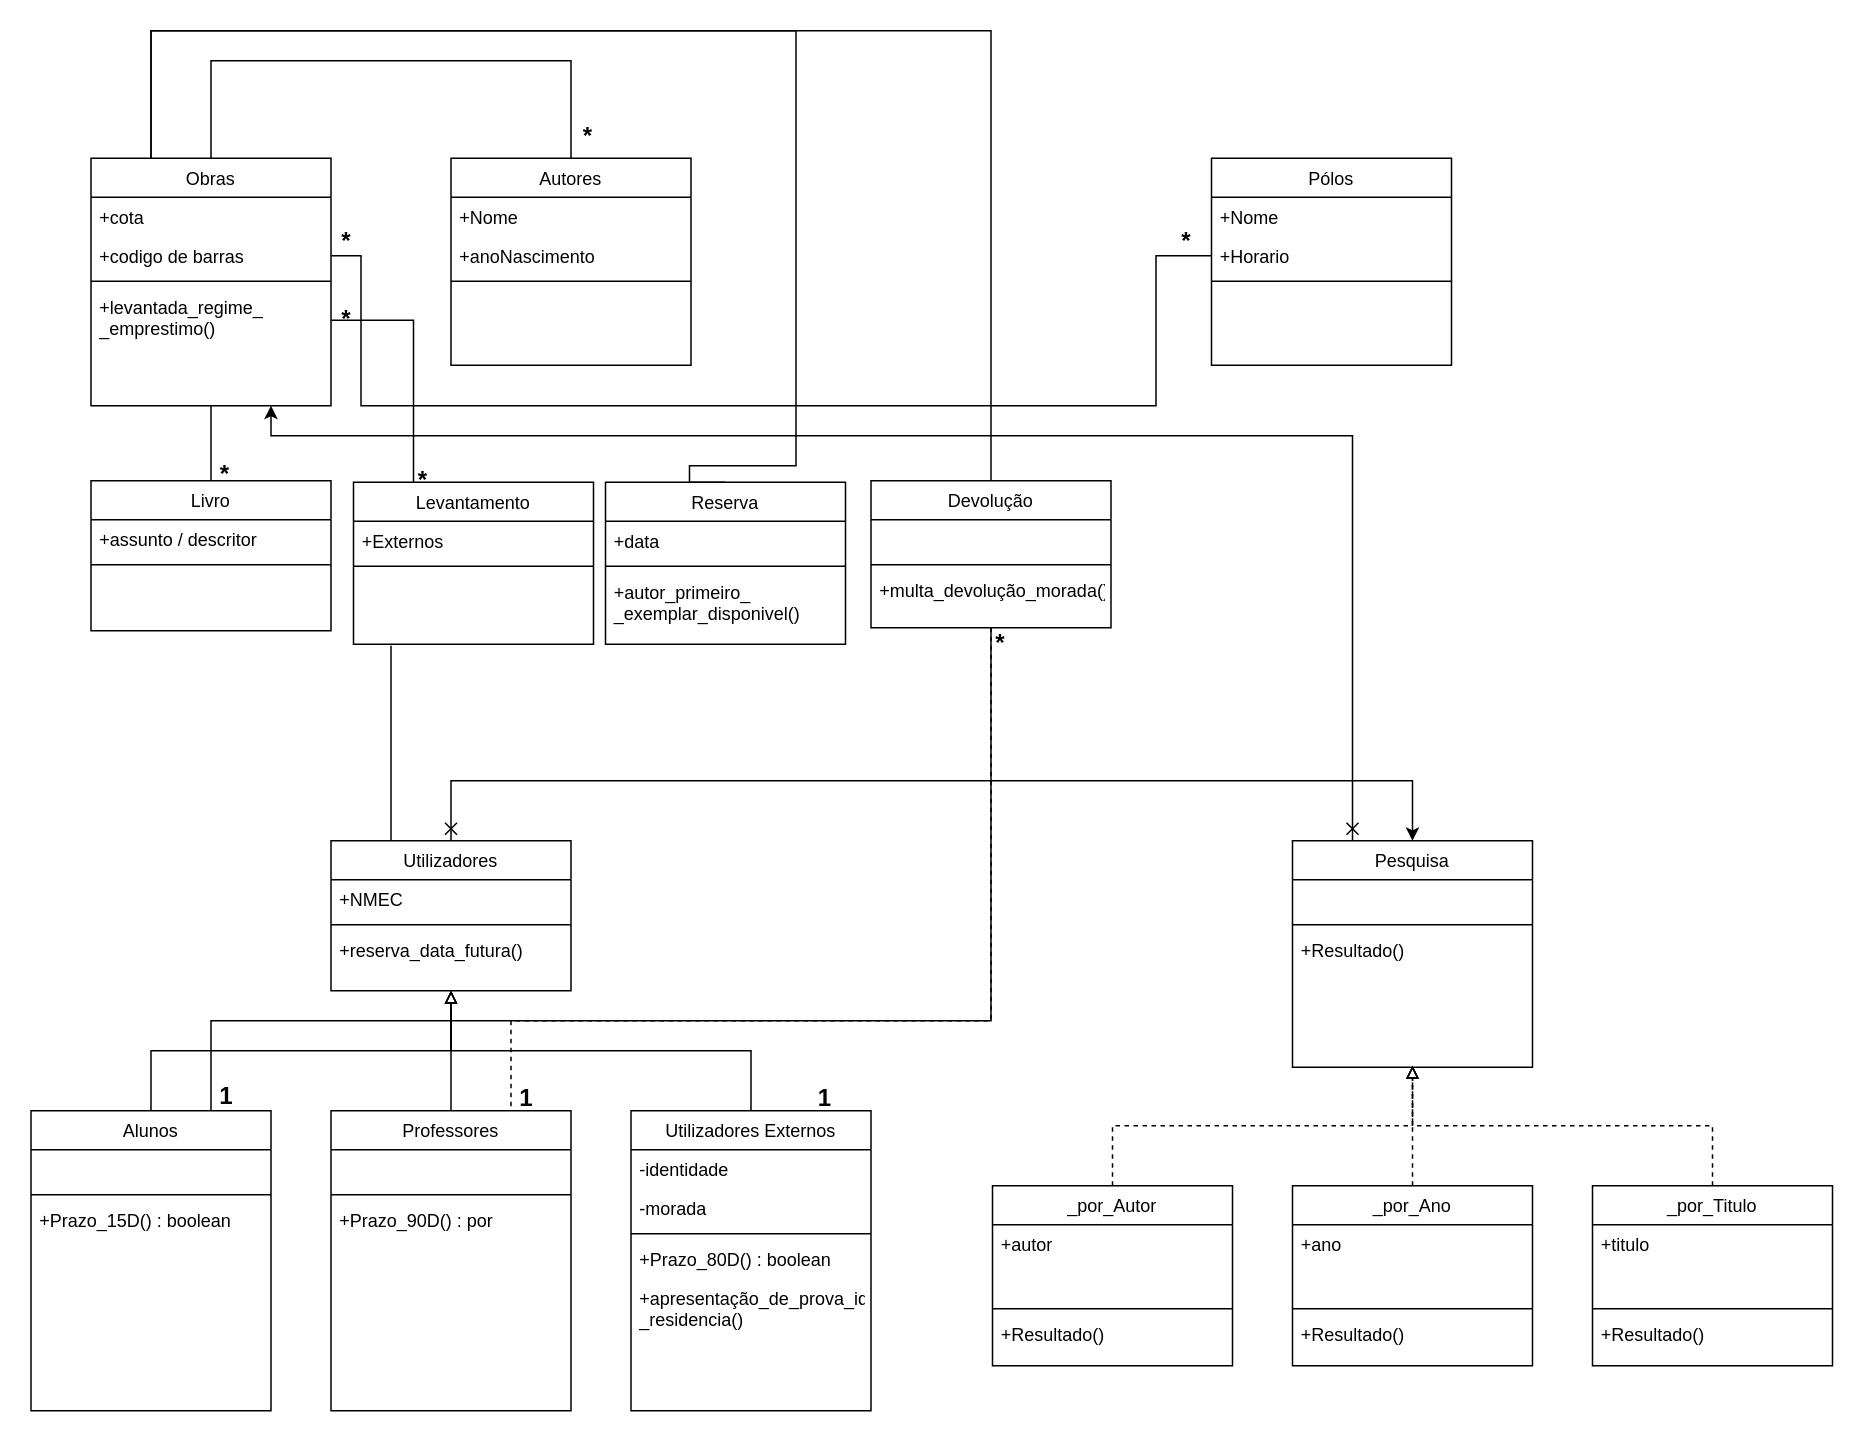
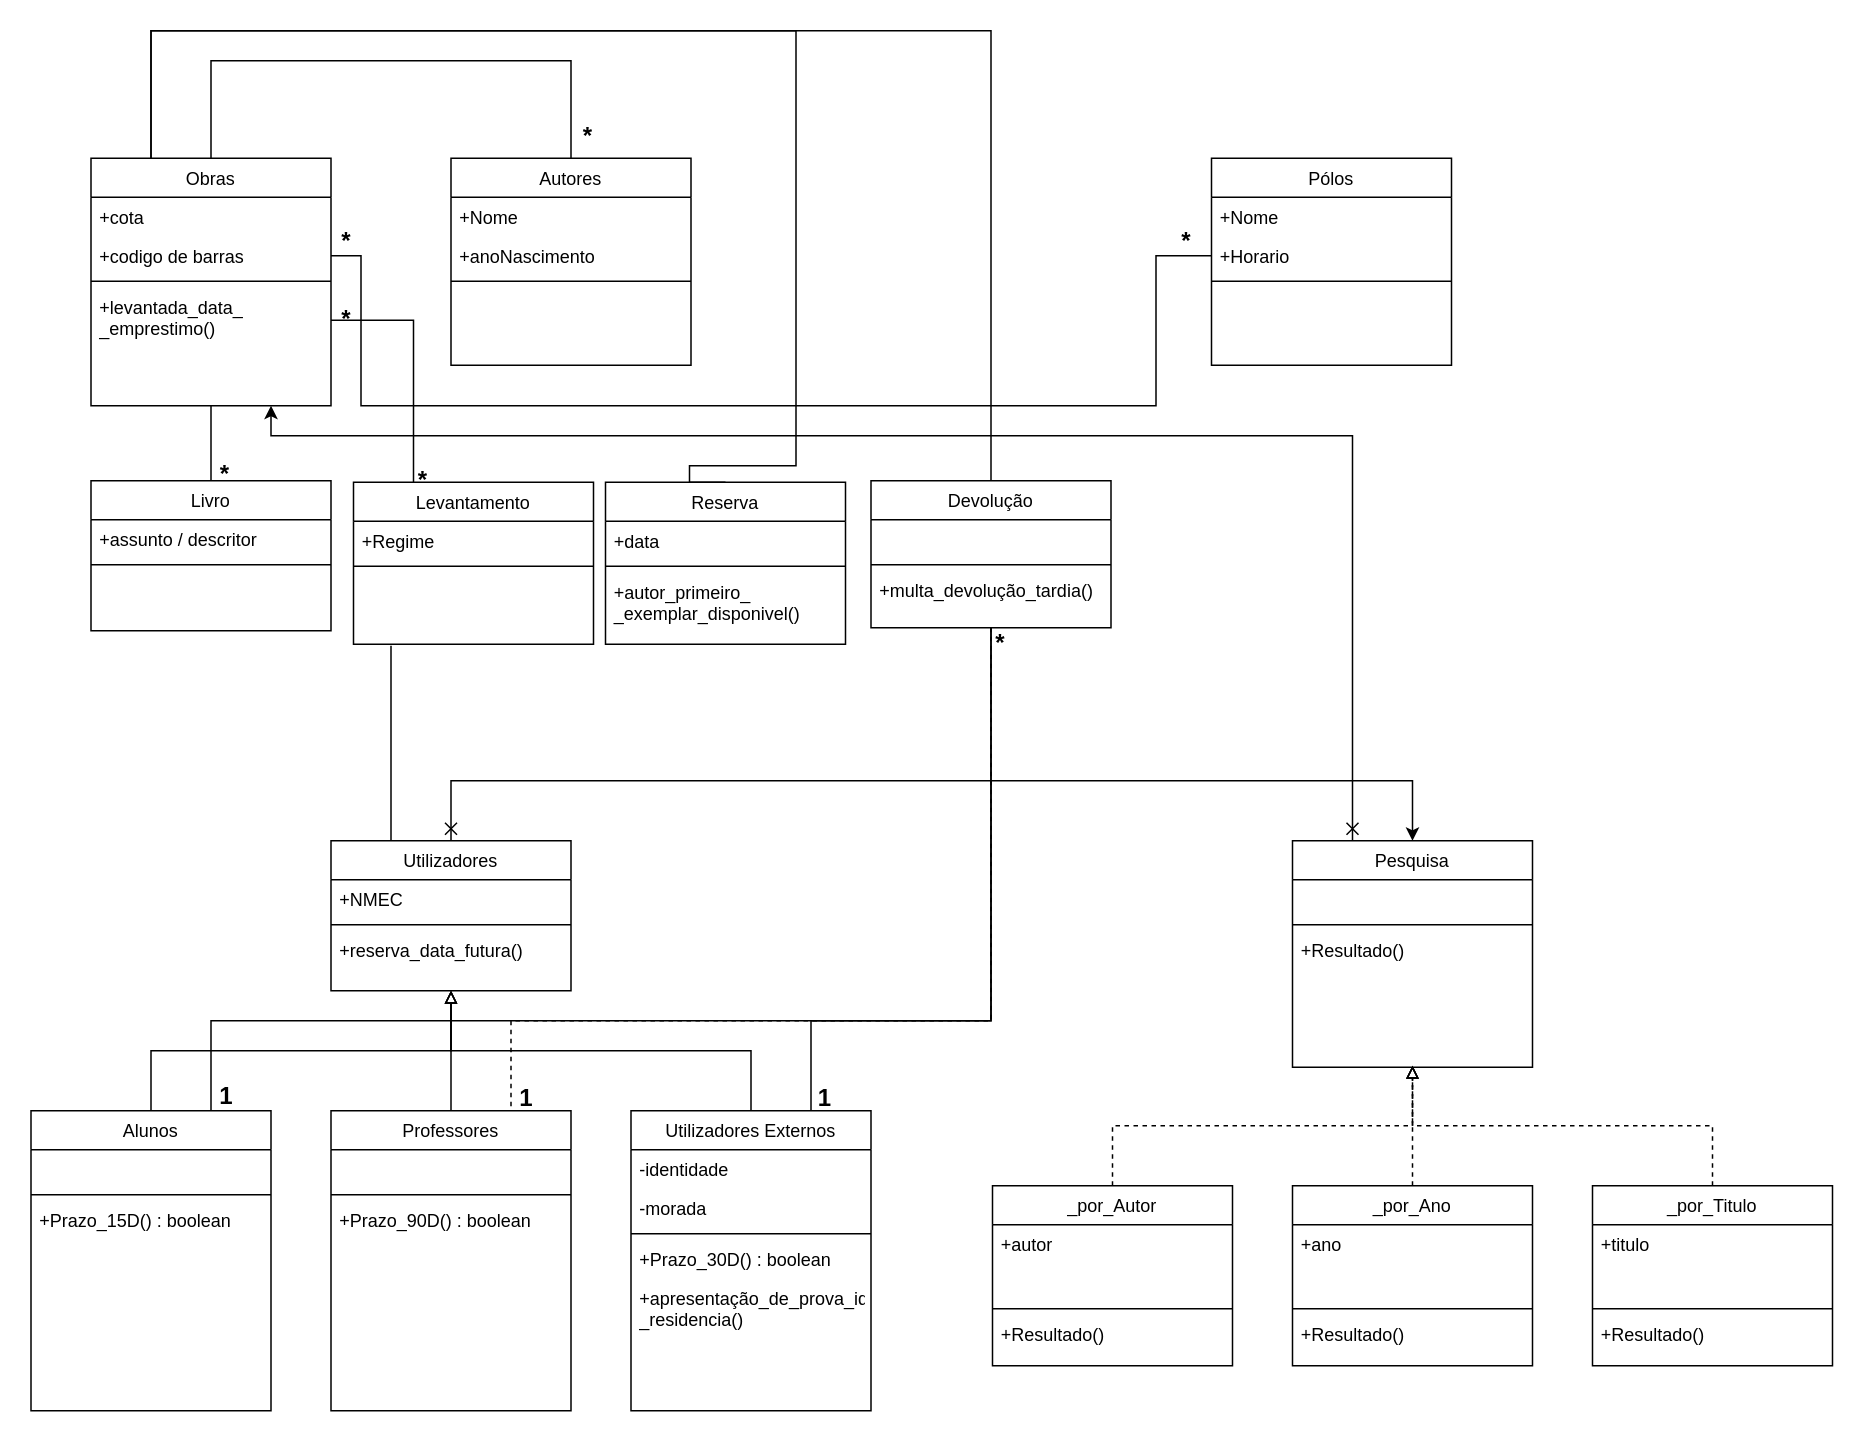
- <mxCell id="8" value="+levantada_regime_&#10;_emprestimo()" style="text;align=left;verticalAlign=top;spacingLeft=4;spacingRight=4;overflow=hidden;rotatable=0;points=[[0,0.5],[1,0.5]];portConstraint=eastwest;" parent="4" vertex="1"><mxGeometry y="86" width="160" height="44" as="geometry" /></mxCell>
+ <mxCell id="8" value="+levantada_data_&#10;_emprestimo()" style="text;align=left;verticalAlign=top;spacingLeft=4;spacingRight=4;overflow=hidden;rotatable=0;points=[[0,0.5],[1,0.5]];portConstraint=eastwest;" parent="4" vertex="1"><mxGeometry y="86" width="160" height="44" as="geometry" /></mxCell>
- <mxCell id="86" value="+Externos" style="text;align=left;verticalAlign=top;spacingLeft=4;spacingRight=4;overflow=hidden;rotatable=0;points=[[0,0.5],[1,0.5]];portConstraint=eastwest;rounded=0;shadow=0;html=0;" parent="85" vertex="1"><mxGeometry y="26" width="160" height="26" as="geometry" /></mxCell>
+ <mxCell id="86" value="+Regime" style="text;align=left;verticalAlign=top;spacingLeft=4;spacingRight=4;overflow=hidden;rotatable=0;points=[[0,0.5],[1,0.5]];portConstraint=eastwest;rounded=0;shadow=0;html=0;" parent="85" vertex="1"><mxGeometry y="26" width="160" height="26" as="geometry" /></mxCell>
- <mxCell id="46" value="+multa_devolução_morada()" style="text;align=left;verticalAlign=top;spacingLeft=4;spacingRight=4;overflow=hidden;rotatable=0;points=[[0,0.5],[1,0.5]];portConstraint=eastwest;" parent="43" vertex="1"><mxGeometry y="60" width="160" height="26" as="geometry" /></mxCell>
+ <mxCell id="46" value="+multa_devolução_tardia()" style="text;align=left;verticalAlign=top;spacingLeft=4;spacingRight=4;overflow=hidden;rotatable=0;points=[[0,0.5],[1,0.5]];portConstraint=eastwest;" parent="43" vertex="1"><mxGeometry y="60" width="160" height="26" as="geometry" /></mxCell>
+ <mxCell id="40" style="edgeStyle=orthogonalEdgeStyle;rounded=0;sketch=0;orthogonalLoop=1;jettySize=auto;html=1;exitX=0.5;exitY=1;exitDx=0;exitDy=0;entryX=0.75;entryY=0;entryDx=0;entryDy=0;shadow=0;labelBackgroundColor=#FFFFCC;startArrow=none;startFill=0;endArrow=none;endFill=0;" parent="1" source="43" target="33" edge="1"><mxGeometry relative="1" as="geometry"><Array as="points"><mxPoint x="660" y="680" /><mxPoint x="540" y="680" /></Array></mxGeometry></mxCell>
- <mxCell id="31" value="+Prazo_90D() : por" style="text;align=left;verticalAlign=top;spacingLeft=4;spacingRight=4;overflow=hidden;rotatable=0;points=[[0,0.5],[1,0.5]];portConstraint=eastwest;" parent="28" vertex="1"><mxGeometry y="60" width="160" height="26" as="geometry" /></mxCell>
+ <mxCell id="31" value="+Prazo_90D() : boolean" style="text;align=left;verticalAlign=top;spacingLeft=4;spacingRight=4;overflow=hidden;rotatable=0;points=[[0,0.5],[1,0.5]];portConstraint=eastwest;" parent="28" vertex="1"><mxGeometry y="60" width="160" height="26" as="geometry" /></mxCell>
- <mxCell id="37" value="+Prazo_80D() : boolean" style="text;align=left;verticalAlign=top;spacingLeft=4;spacingRight=4;overflow=hidden;rotatable=0;points=[[0,0.5],[1,0.5]];portConstraint=eastwest;" parent="33" vertex="1"><mxGeometry y="86" width="160" height="26" as="geometry" /></mxCell>
+ <mxCell id="37" value="+Prazo_30D() : boolean" style="text;align=left;verticalAlign=top;spacingLeft=4;spacingRight=4;overflow=hidden;rotatable=0;points=[[0,0.5],[1,0.5]];portConstraint=eastwest;" parent="33" vertex="1"><mxGeometry y="86" width="160" height="26" as="geometry" /></mxCell>
